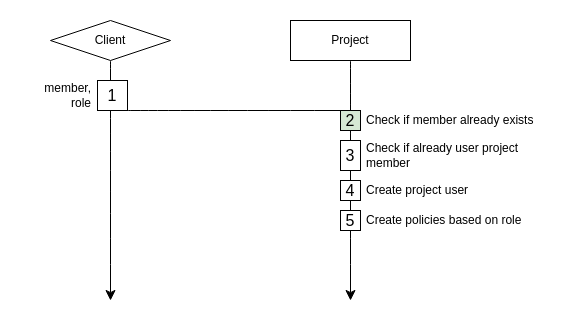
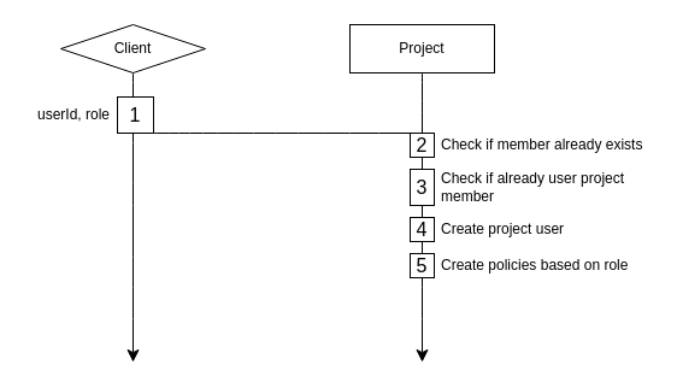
- <mxCell id="20" value="member, role" style="text;html=1;fillColor=none;align=right;verticalAlign=middle;whiteSpace=wrap;rounded=0;fontSize=12;fontFamily=Helvetica;spacingLeft=4;spacingRight=4;" parent="19" vertex="1"><mxGeometry width="77" height="30" as="geometry" /></mxCell>
+ <mxCell id="20" value="userId, role" style="text;html=1;fillColor=none;align=right;verticalAlign=middle;whiteSpace=wrap;rounded=0;fontSize=12;fontFamily=Helvetica;spacingLeft=4;spacingRight=4;" parent="19" vertex="1"><mxGeometry width="77" height="30" as="geometry" /></mxCell>
- <mxCell id="8" value="2" style="rounded=0;whiteSpace=wrap;html=1;fontSize=16;fontFamily=Helvetica;verticalAlign=middle;fillColor=#d5e8d4;" parent="7" vertex="1"><mxGeometry width="20" height="20" as="geometry" /></mxCell>
+ <mxCell id="8" value="2" style="rounded=0;whiteSpace=wrap;html=1;fontSize=16;fontFamily=Helvetica;verticalAlign=middle;" parent="7" vertex="1"><mxGeometry width="20" height="20" as="geometry" /></mxCell>
